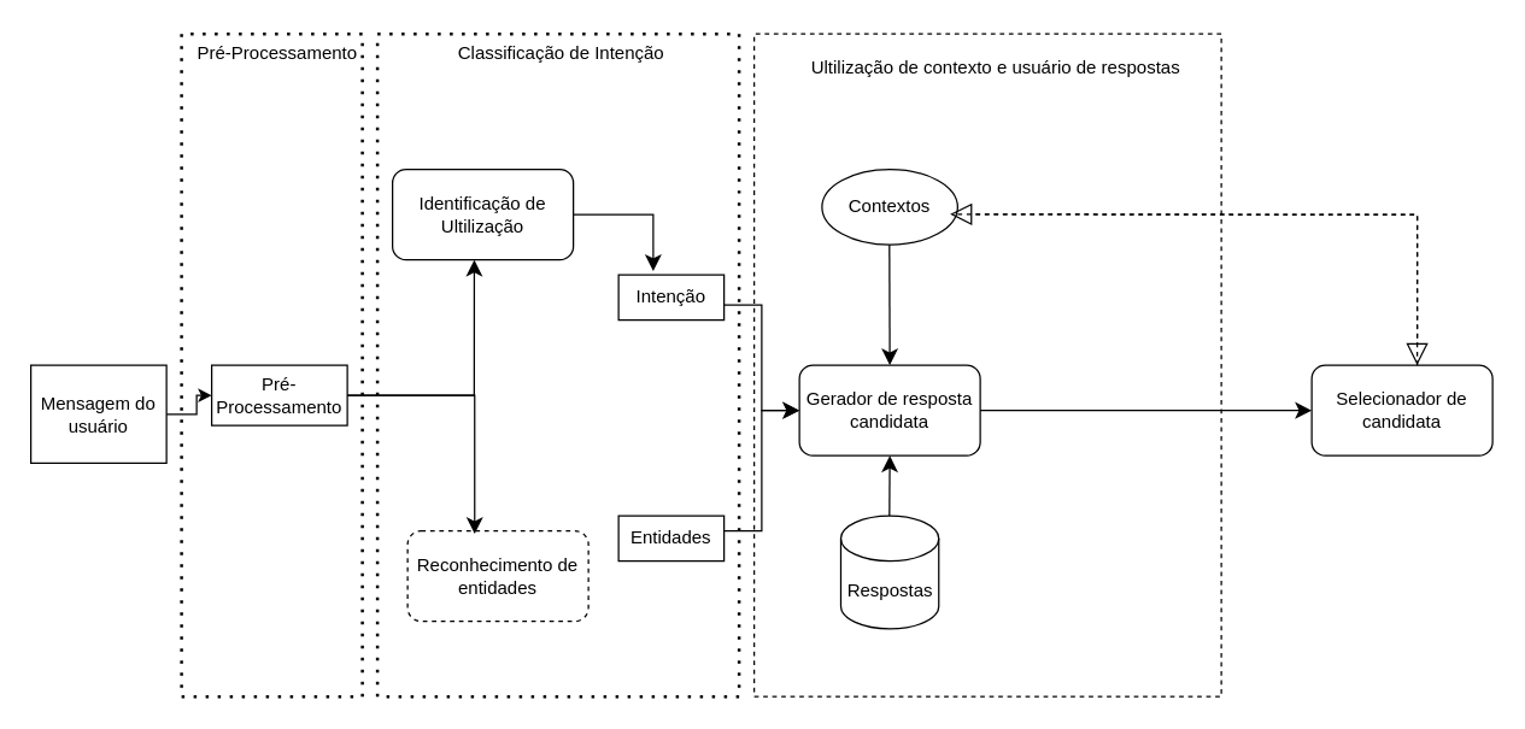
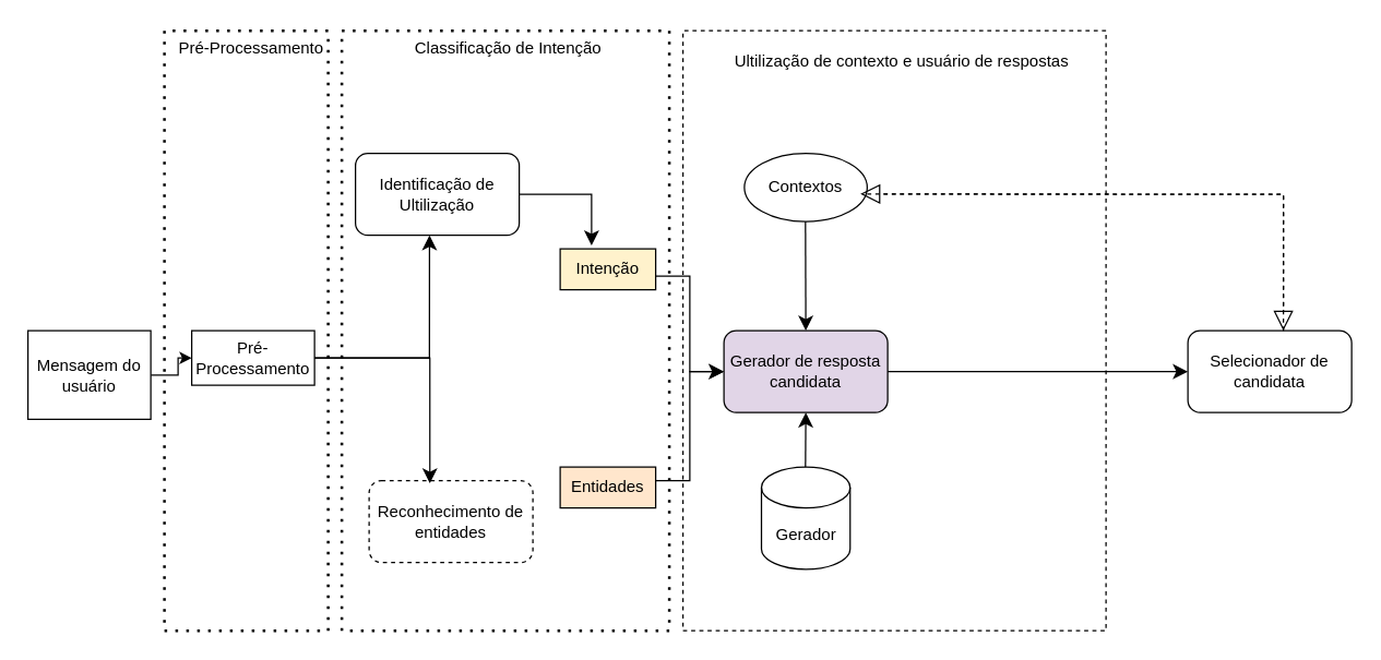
- <mxCell id="9" value="Intenção" style="rounded=0;whiteSpace=wrap;html=1;" vertex="1" parent="1"><mxGeometry x="410" y="182" width="70" height="30" as="geometry" /></mxCell>
+ <mxCell id="9" value="Intenção" style="rounded=0;whiteSpace=wrap;html=1;fillColor=#fff2cc;" vertex="1" parent="1"><mxGeometry x="410" y="182" width="70" height="30" as="geometry" /></mxCell>
- <mxCell id="12" value="Gerador de resposta candidata" style="rounded=1;whiteSpace=wrap;html=1;" vertex="1" parent="1"><mxGeometry x="530" y="242" width="120" height="60" as="geometry" /></mxCell>
+ <mxCell id="12" value="Gerador de resposta candidata" style="rounded=1;whiteSpace=wrap;html=1;fillColor=#e1d5e7;" vertex="1" parent="1"><mxGeometry x="530" y="242" width="120" height="60" as="geometry" /></mxCell>
- <mxCell id="10" value="Entidades" style="rounded=0;whiteSpace=wrap;html=1;" vertex="1" parent="1"><mxGeometry x="410" y="342" width="70" height="30" as="geometry" /></mxCell>
+ <mxCell id="10" value="Entidades" style="rounded=0;whiteSpace=wrap;html=1;fillColor=#ffe6cc;" vertex="1" parent="1"><mxGeometry x="410" y="342" width="70" height="30" as="geometry" /></mxCell>
- <mxCell id="16" value="Respostas" style="shape=cylinder3;whiteSpace=wrap;html=1;boundedLbl=1;backgroundOutline=1;size=15;" vertex="1" parent="1"><mxGeometry x="557.5" y="342" width="65" height="75" as="geometry" /></mxCell>
+ <mxCell id="16" value="Gerador" style="shape=cylinder3;whiteSpace=wrap;html=1;boundedLbl=1;backgroundOutline=1;size=15;" vertex="1" parent="1"><mxGeometry x="557.5" y="342" width="65" height="75" as="geometry" /></mxCell>
